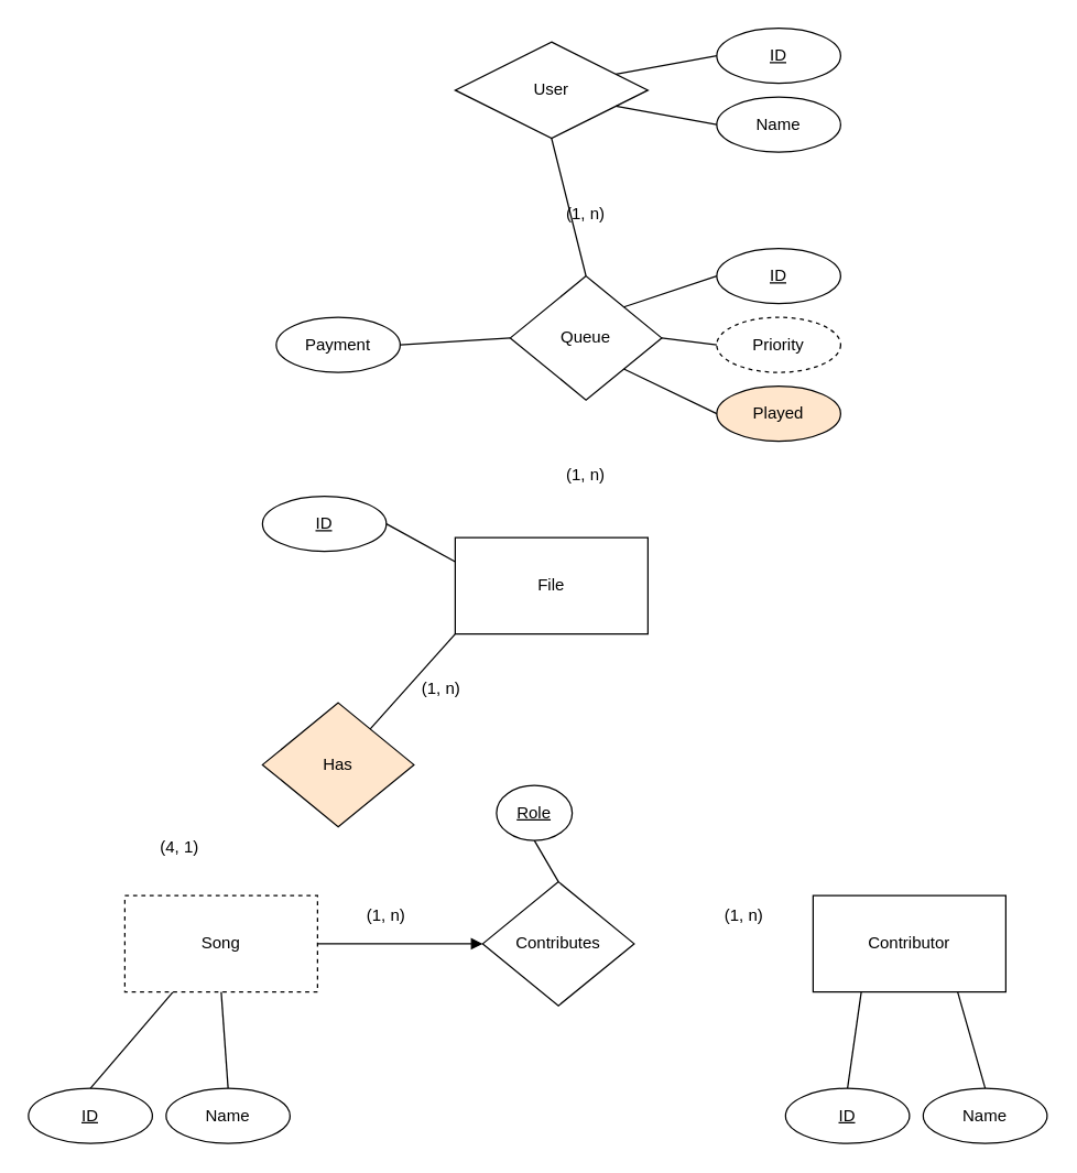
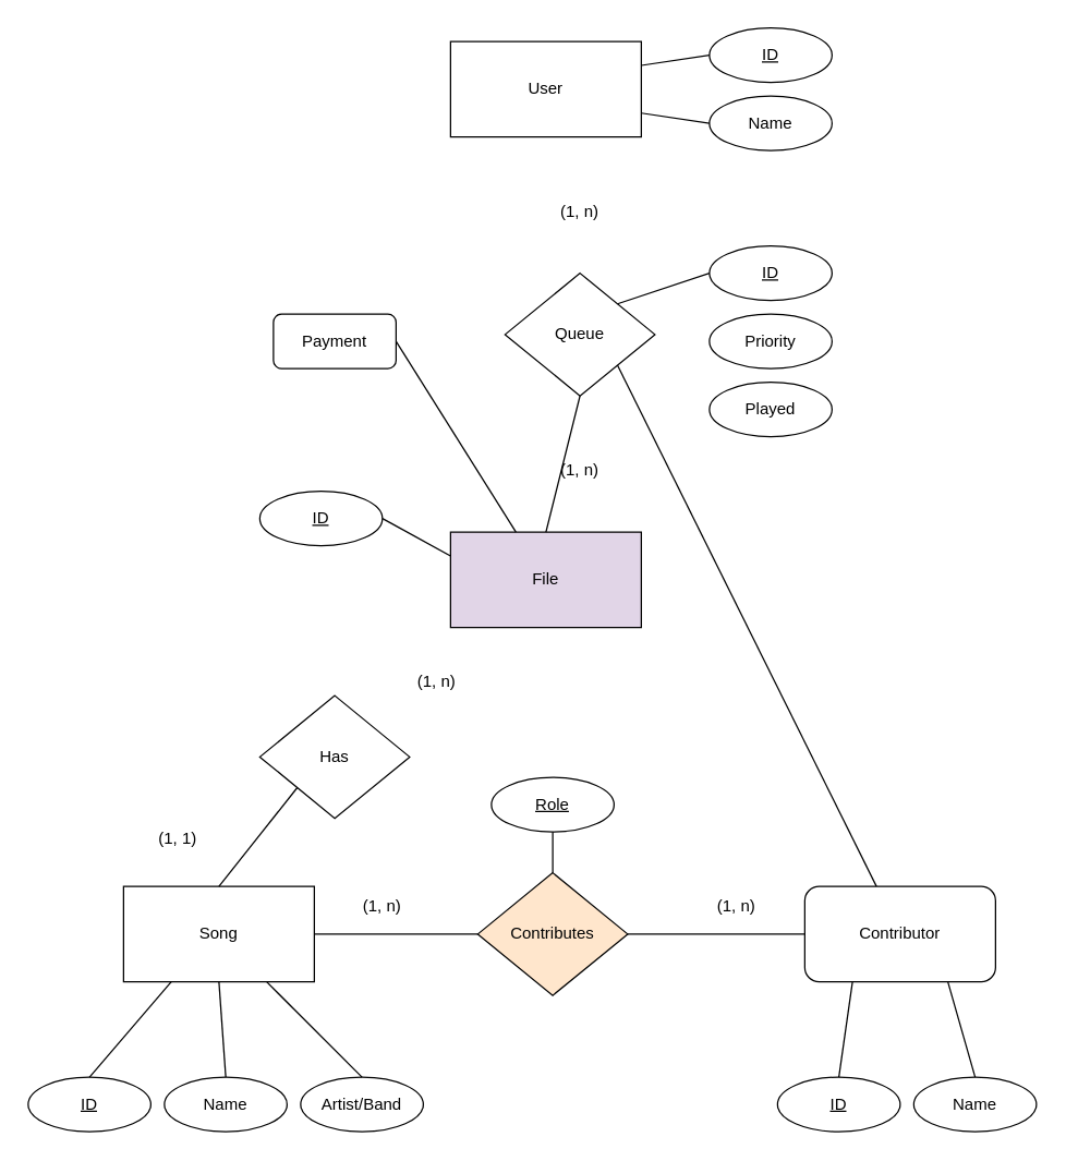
- <mxCell id="2" value="User" style="rhombus;whiteSpace=wrap;html=1;" parent="1" vertex="1"><mxGeometry x="330" y="30" width="140" height="70" as="geometry" /></mxCell>
+ <mxCell id="2" value="User" style="rounded=0;whiteSpace=wrap;html=1;" parent="1" vertex="1"><mxGeometry x="330" y="30" width="140" height="70" as="geometry" /></mxCell>
- <mxCell id="5" value="" style="endArrow=none;html=1;rounded=0;exitX=0.5;exitY=0;exitDx=0;exitDy=0;entryX=0.5;entryY=1;entryDx=0;entryDy=0;" parent="1" source="4" target="2" edge="1"><mxGeometry width="50" height="50" relative="1" as="geometry"><mxPoint x="400" y="250" as="sourcePoint" /><mxPoint x="450" y="200" as="targetPoint" /></mxGeometry></mxCell>
- <mxCell id="46" value="" style="endArrow=none;html=1;rounded=0;entryX=0;entryY=0.5;entryDx=0;entryDy=0;exitX=1;exitY=0.5;exitDx=0;exitDy=0;" edge="1" parent="1" source="45" target="4"><mxGeometry width="50" height="50" relative="1" as="geometry"><mxPoint x="400" y="350" as="sourcePoint" /><mxPoint x="450" y="300" as="targetPoint" /></mxGeometry></mxCell>
+ <mxCell id="46" value="" style="endArrow=none;html=1;rounded=0;exitX=1;exitY=0.5;exitDx=0;exitDy=0;" edge="1" parent="1" source="45" target="3"><mxGeometry width="50" height="50" relative="1" as="geometry"><mxPoint x="400" y="350" as="sourcePoint" /><mxPoint x="450" y="300" as="targetPoint" /></mxGeometry></mxCell>
- <mxCell id="17" value="" style="endArrow=none;html=1;rounded=0;exitX=1;exitY=0.5;exitDx=0;exitDy=0;entryX=0;entryY=0.5;entryDx=0;entryDy=0;" parent="1" source="4" target="14" edge="1"><mxGeometry width="50" height="50" relative="1" as="geometry"><mxPoint x="400" y="290" as="sourcePoint" /><mxPoint x="450" y="240" as="targetPoint" /></mxGeometry></mxCell>
- <mxCell id="45" value="Payment" style="ellipse;whiteSpace=wrap;html=1;" vertex="1" parent="1"><mxGeometry x="200" y="230" width="90" height="40" as="geometry" /></mxCell>
+ <mxCell id="45" value="Payment" style="whiteSpace=wrap;html=1;rounded=1;" vertex="1" parent="1"><mxGeometry x="200" y="230" width="90" height="40" as="geometry" /></mxCell>
- <mxCell id="14" value="Priority" style="ellipse;whiteSpace=wrap;html=1;dashed=1;" parent="1" vertex="1"><mxGeometry x="520" y="230" width="90" height="40" as="geometry" /></mxCell>
+ <mxCell id="14" value="Priority" style="ellipse;whiteSpace=wrap;html=1;" parent="1" vertex="1"><mxGeometry x="520" y="230" width="90" height="40" as="geometry" /></mxCell>
- <mxCell id="18" value="" style="endArrow=none;html=1;rounded=0;exitX=1;exitY=1;exitDx=0;exitDy=0;entryX=0;entryY=0.5;entryDx=0;entryDy=0;" parent="1" source="4" target="15" edge="1"><mxGeometry width="50" height="50" relative="1" as="geometry"><mxPoint x="400" y="290" as="sourcePoint" /><mxPoint x="450" y="240" as="targetPoint" /></mxGeometry></mxCell>
+ <mxCell id="18" value="" style="endArrow=none;html=1;rounded=0;exitX=1;exitY=1;exitDx=0;exitDy=0;" parent="1" source="4" target="20" edge="1"><mxGeometry width="50" height="50" relative="1" as="geometry"><mxPoint x="400" y="290" as="sourcePoint" /><mxPoint x="450" y="240" as="targetPoint" /></mxGeometry></mxCell>
- <mxCell id="15" value="Played" style="ellipse;whiteSpace=wrap;html=1;fillColor=#ffe6cc;" parent="1" vertex="1"><mxGeometry x="520" y="280" width="90" height="40" as="geometry" /></mxCell>
+ <mxCell id="15" value="Played" style="ellipse;whiteSpace=wrap;html=1;" parent="1" vertex="1"><mxGeometry x="520" y="280" width="90" height="40" as="geometry" /></mxCell>
+ <mxCell id="6" value="" style="endArrow=none;html=1;rounded=0;exitX=0.5;exitY=1;exitDx=0;exitDy=0;entryX=0.5;entryY=0;entryDx=0;entryDy=0;" parent="1" source="4" target="3" edge="1"><mxGeometry width="50" height="50" relative="1" as="geometry"><mxPoint x="400" y="250" as="sourcePoint" /><mxPoint x="450" y="200" as="targetPoint" /></mxGeometry></mxCell>
- <mxCell id="3" value="File" style="rounded=0;whiteSpace=wrap;html=1;" parent="1" vertex="1"><mxGeometry x="330" y="390" width="140" height="70" as="geometry" /></mxCell>
+ <mxCell id="3" value="File" style="rounded=0;whiteSpace=wrap;html=1;fillColor=#e1d5e7;" parent="1" vertex="1"><mxGeometry x="330" y="390" width="140" height="70" as="geometry" /></mxCell>
- <mxCell id="22" value="" style="endArrow=none;html=1;rounded=0;exitX=0;exitY=1;exitDx=0;exitDy=0;" parent="1" source="3" target="21" edge="1"><mxGeometry width="50" height="50" relative="1" as="geometry"><mxPoint x="400" y="480" as="sourcePoint" /><mxPoint x="450" y="430" as="targetPoint" /></mxGeometry></mxCell>
- <mxCell id="21" value="Has" style="rhombus;whiteSpace=wrap;html=1;fillColor=#ffe6cc;" parent="1" vertex="1"><mxGeometry x="190" y="510" width="110" height="90" as="geometry" /></mxCell>
+ <mxCell id="21" value="Has" style="rhombus;whiteSpace=wrap;html=1;" parent="1" vertex="1"><mxGeometry x="190" y="510" width="110" height="90" as="geometry" /></mxCell>
- <mxCell id="32" value="&lt;u&gt;Role&lt;/u&gt;" style="ellipse;whiteSpace=wrap;html=1;" parent="1" vertex="1"><mxGeometry x="360" y="570" width="55" height="40" as="geometry" /></mxCell>
+ <mxCell id="32" value="&lt;u&gt;Role&lt;/u&gt;" style="ellipse;whiteSpace=wrap;html=1;" parent="1" vertex="1"><mxGeometry x="360" y="570" width="90" height="40" as="geometry" /></mxCell>
+ <mxCell id="23" value="" style="endArrow=none;html=1;rounded=0;entryX=0.5;entryY=0;entryDx=0;entryDy=0;exitX=0;exitY=1;exitDx=0;exitDy=0;" parent="1" source="21" target="19" edge="1"><mxGeometry width="50" height="50" relative="1" as="geometry"><mxPoint x="400" y="480" as="sourcePoint" /><mxPoint x="450" y="430" as="targetPoint" /></mxGeometry></mxCell>
- <mxCell id="36" value="(4, 1)" style="text;html=1;strokeColor=none;fillColor=none;align=center;verticalAlign=middle;whiteSpace=wrap;rounded=0;" parent="1" vertex="1"><mxGeometry x="100" y="600" width="60" height="30" as="geometry" /></mxCell>
+ <mxCell id="36" value="(1, 1)" style="text;html=1;strokeColor=none;fillColor=none;align=center;verticalAlign=middle;whiteSpace=wrap;rounded=0;" parent="1" vertex="1"><mxGeometry x="100" y="600" width="60" height="30" as="geometry" /></mxCell>
- <mxCell id="19" value="Song" style="rounded=0;whiteSpace=wrap;html=1;dashed=1;" parent="1" vertex="1"><mxGeometry x="90" y="650" width="140" height="70" as="geometry" /></mxCell>
+ <mxCell id="19" value="Song" style="rounded=0;whiteSpace=wrap;html=1;" parent="1" vertex="1"><mxGeometry x="90" y="650" width="140" height="70" as="geometry" /></mxCell>
- <mxCell id="44" value="" style="endArrow=block;html=1;rounded=0;exitX=1;exitY=0.5;exitDx=0;exitDy=0;" parent="1" source="19" target="24" edge="1"><mxGeometry width="50" height="50" relative="1" as="geometry"><mxPoint x="400" y="580" as="sourcePoint" /><mxPoint x="450" y="530" as="targetPoint" /></mxGeometry></mxCell>
+ <mxCell id="44" value="" style="endArrow=none;html=1;rounded=0;exitX=1;exitY=0.5;exitDx=0;exitDy=0;" parent="1" source="19" target="24" edge="1"><mxGeometry width="50" height="50" relative="1" as="geometry"><mxPoint x="400" y="580" as="sourcePoint" /><mxPoint x="450" y="530" as="targetPoint" /></mxGeometry></mxCell>
- <mxCell id="24" value="Contributes" style="rhombus;whiteSpace=wrap;html=1;" parent="1" vertex="1"><mxGeometry x="350" y="640" width="110" height="90" as="geometry" /></mxCell>
+ <mxCell id="24" value="Contributes" style="rhombus;whiteSpace=wrap;html=1;fillColor=#ffe6cc;" parent="1" vertex="1"><mxGeometry x="350" y="640" width="110" height="90" as="geometry" /></mxCell>
+ <mxCell id="25" value="" style="endArrow=none;html=1;rounded=0;entryX=1;entryY=0.5;entryDx=0;entryDy=0;exitX=0;exitY=0.5;exitDx=0;exitDy=0;" parent="1" source="20" target="24" edge="1"><mxGeometry width="50" height="50" relative="1" as="geometry"><mxPoint x="420" y="520" as="sourcePoint" /><mxPoint x="450" y="460" as="targetPoint" /></mxGeometry></mxCell>
- <mxCell id="20" value="Contributor" style="rounded=0;whiteSpace=wrap;html=1;" parent="1" vertex="1"><mxGeometry x="590" y="650" width="140" height="70" as="geometry" /></mxCell>
+ <mxCell id="20" value="Contributor" style="whiteSpace=wrap;html=1;rounded=1;" parent="1" vertex="1"><mxGeometry x="590" y="650" width="140" height="70" as="geometry" /></mxCell>
+ <mxCell id="43" value="" style="endArrow=none;html=1;rounded=0;entryX=0.5;entryY=0;entryDx=0;entryDy=0;exitX=0.75;exitY=1;exitDx=0;exitDy=0;" parent="1" source="19" target="41" edge="1"><mxGeometry width="50" height="50" relative="1" as="geometry"><mxPoint x="320" y="460" as="sourcePoint" /><mxPoint x="450" y="360" as="targetPoint" /></mxGeometry></mxCell>
+ <mxCell id="41" value="Artist/Band" style="ellipse;whiteSpace=wrap;html=1;" parent="1" vertex="1"><mxGeometry x="220" y="790" width="90" height="40" as="geometry" /></mxCell>
